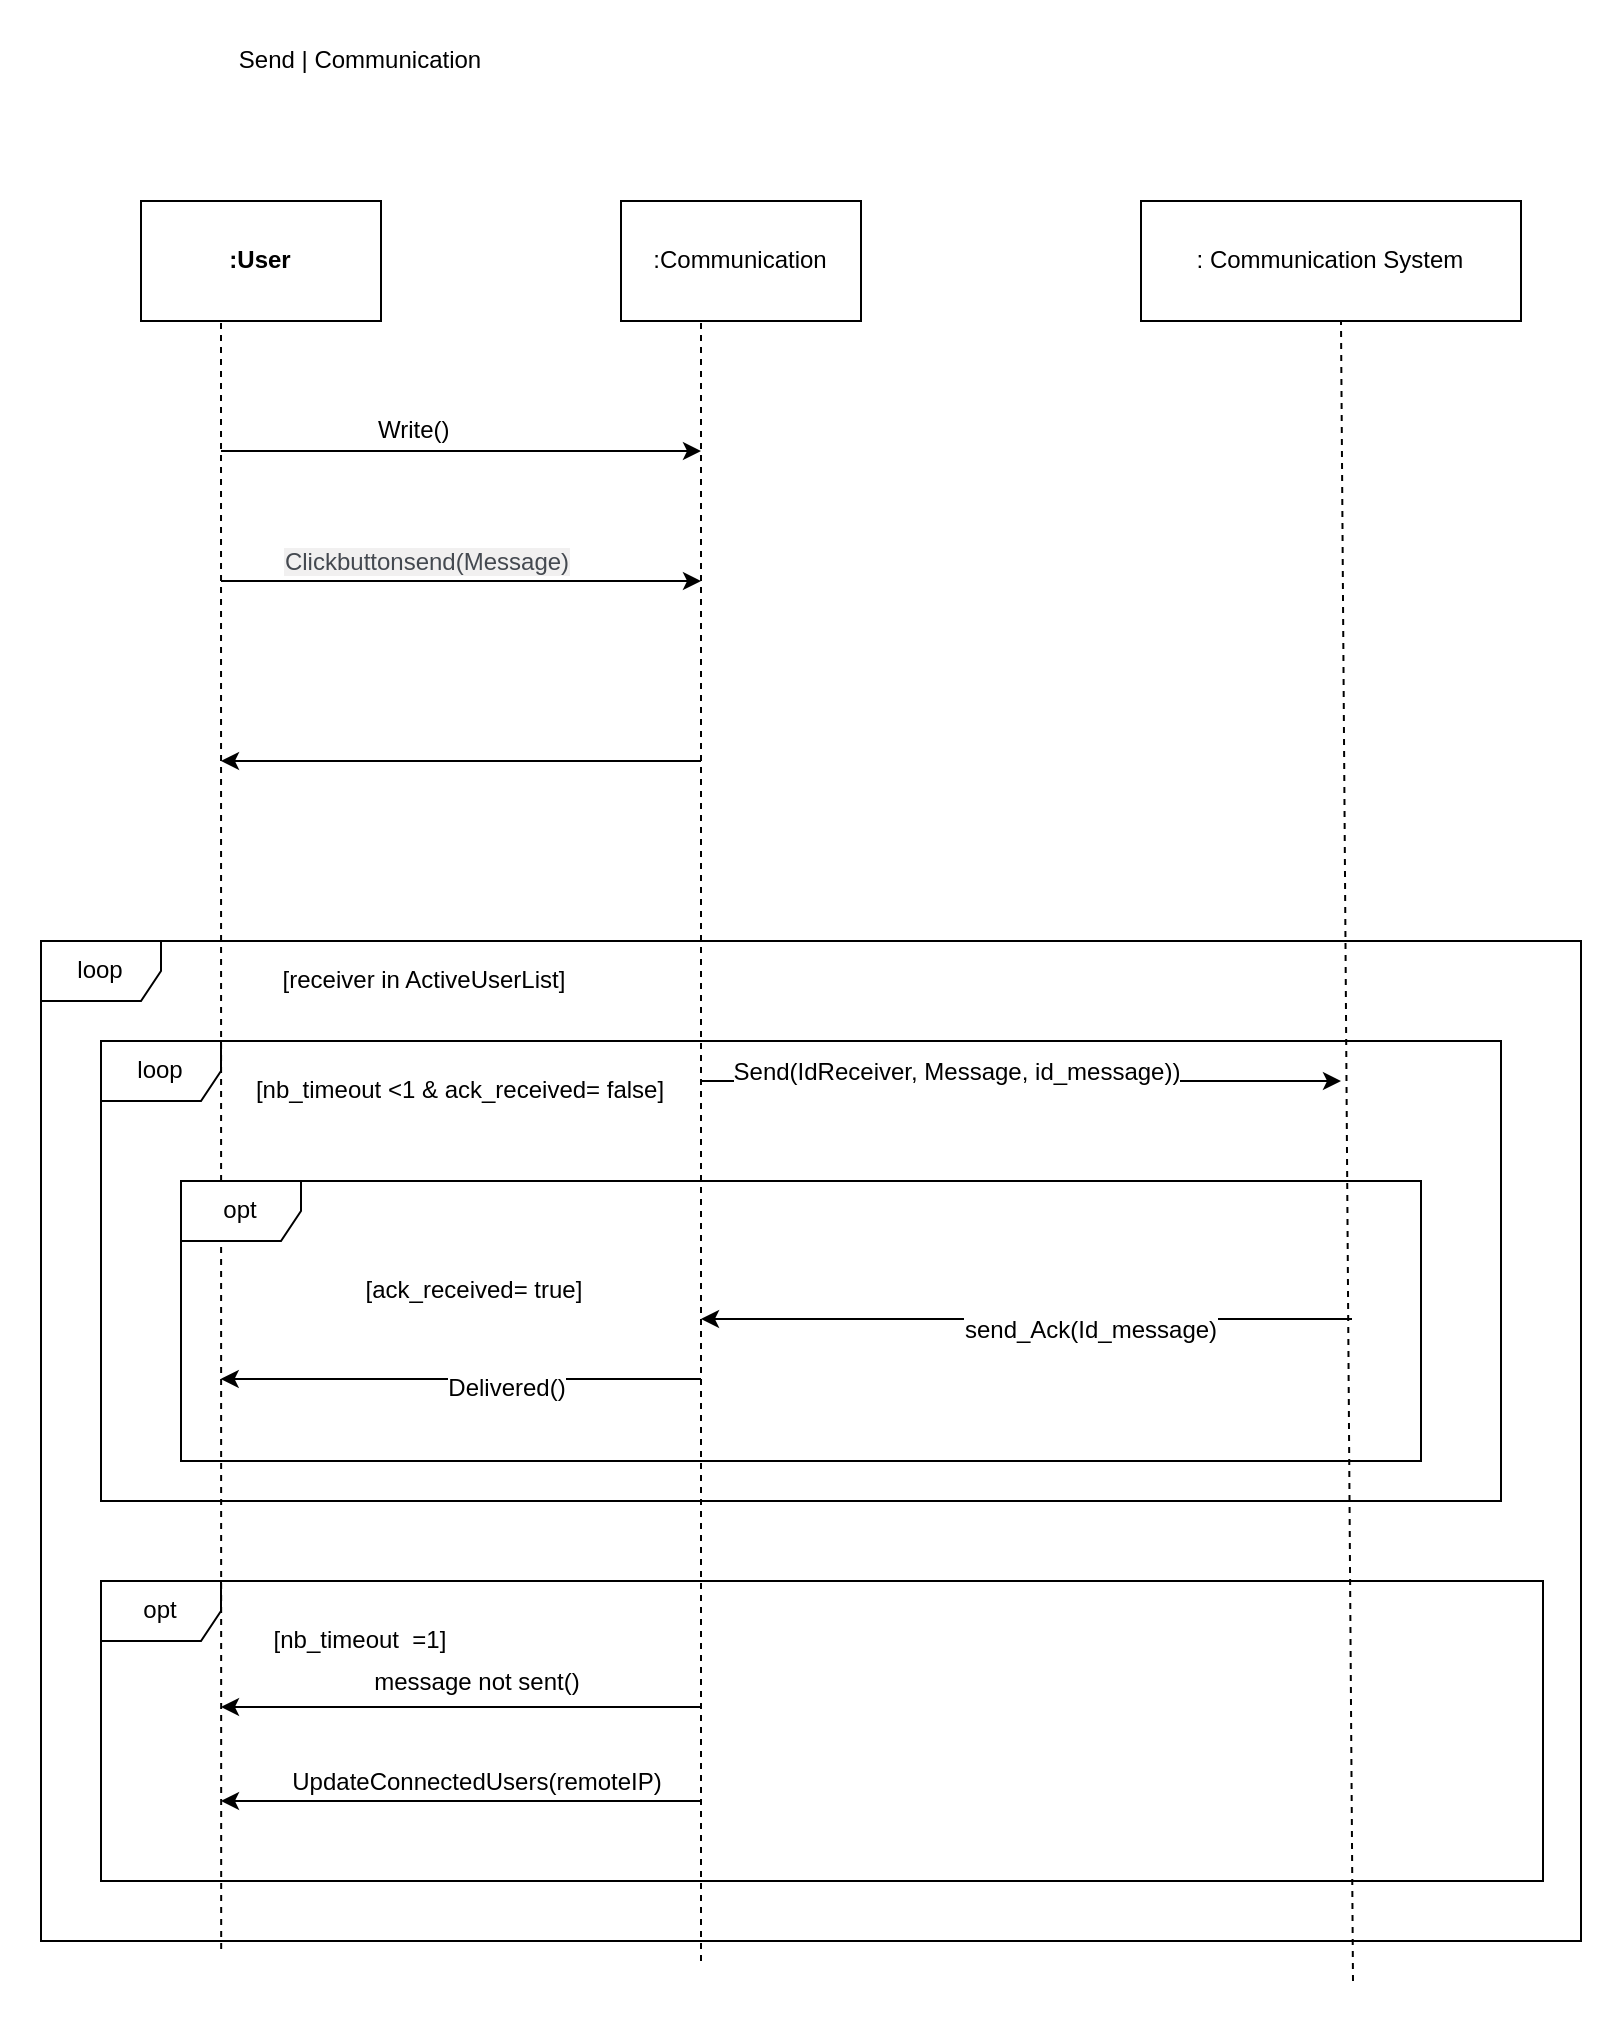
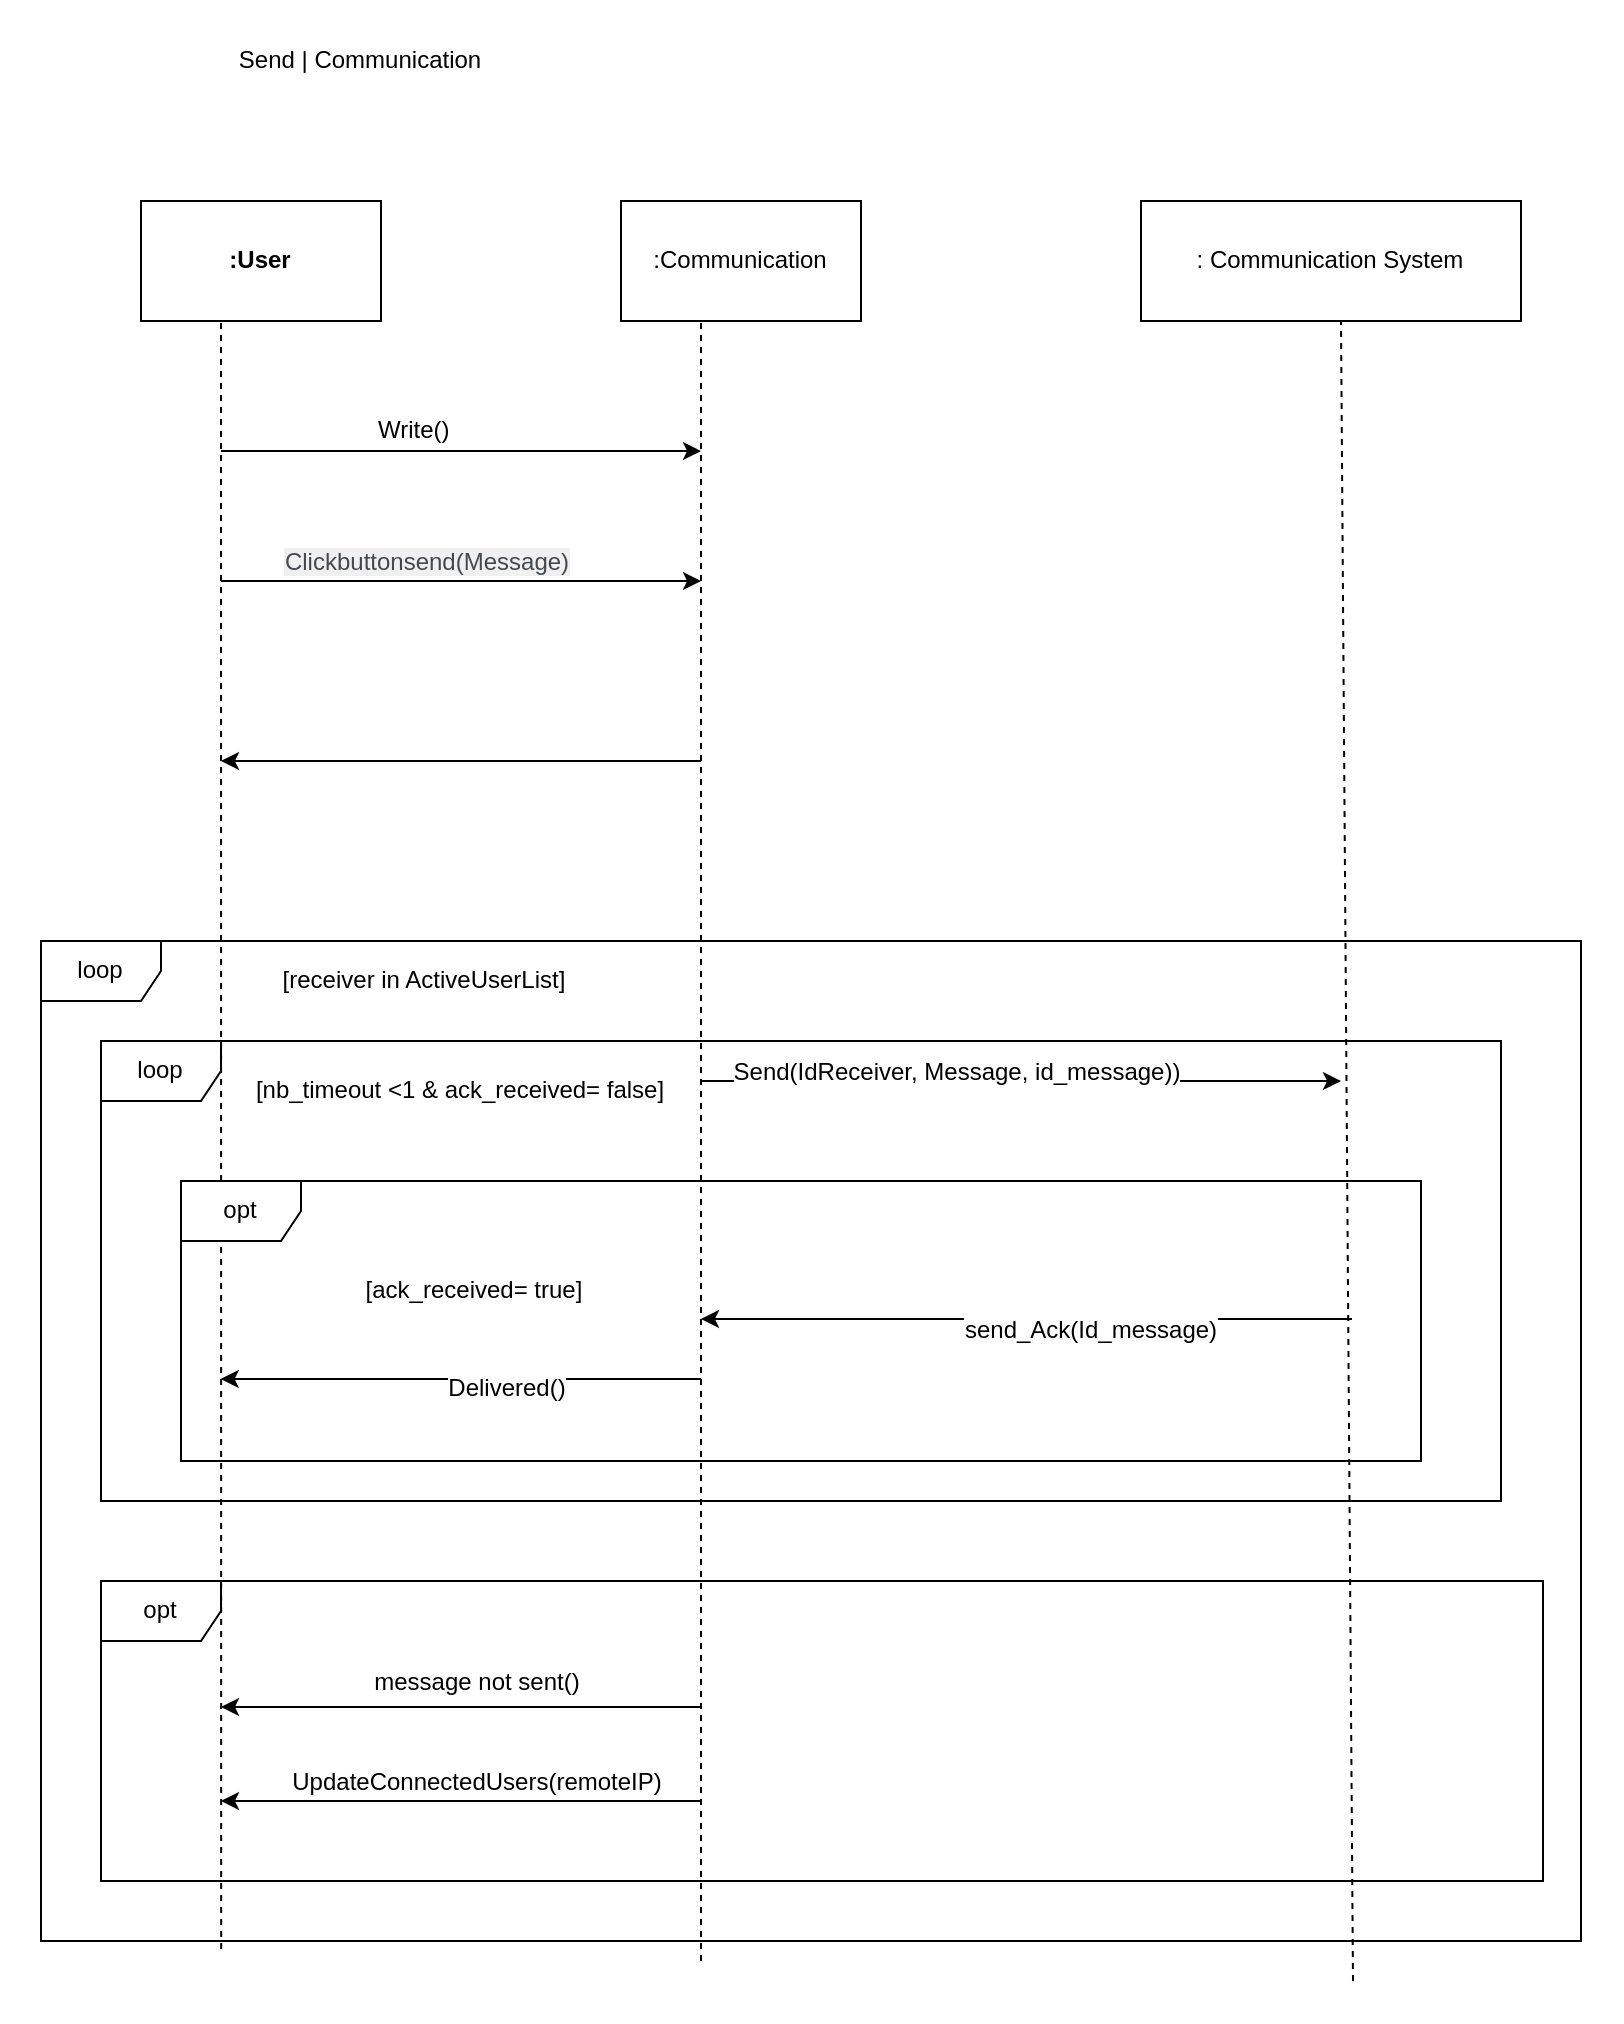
- <mxCell id="27" value="[nb_timeout&amp;nbsp; =1]" style="text;html=1;strokeColor=none;fillColor=none;align=center;verticalAlign=middle;whiteSpace=wrap;rounded=0;" parent="1" vertex="1"><mxGeometry x="105" y="810" width="150" height="20" as="geometry" /></mxCell>
